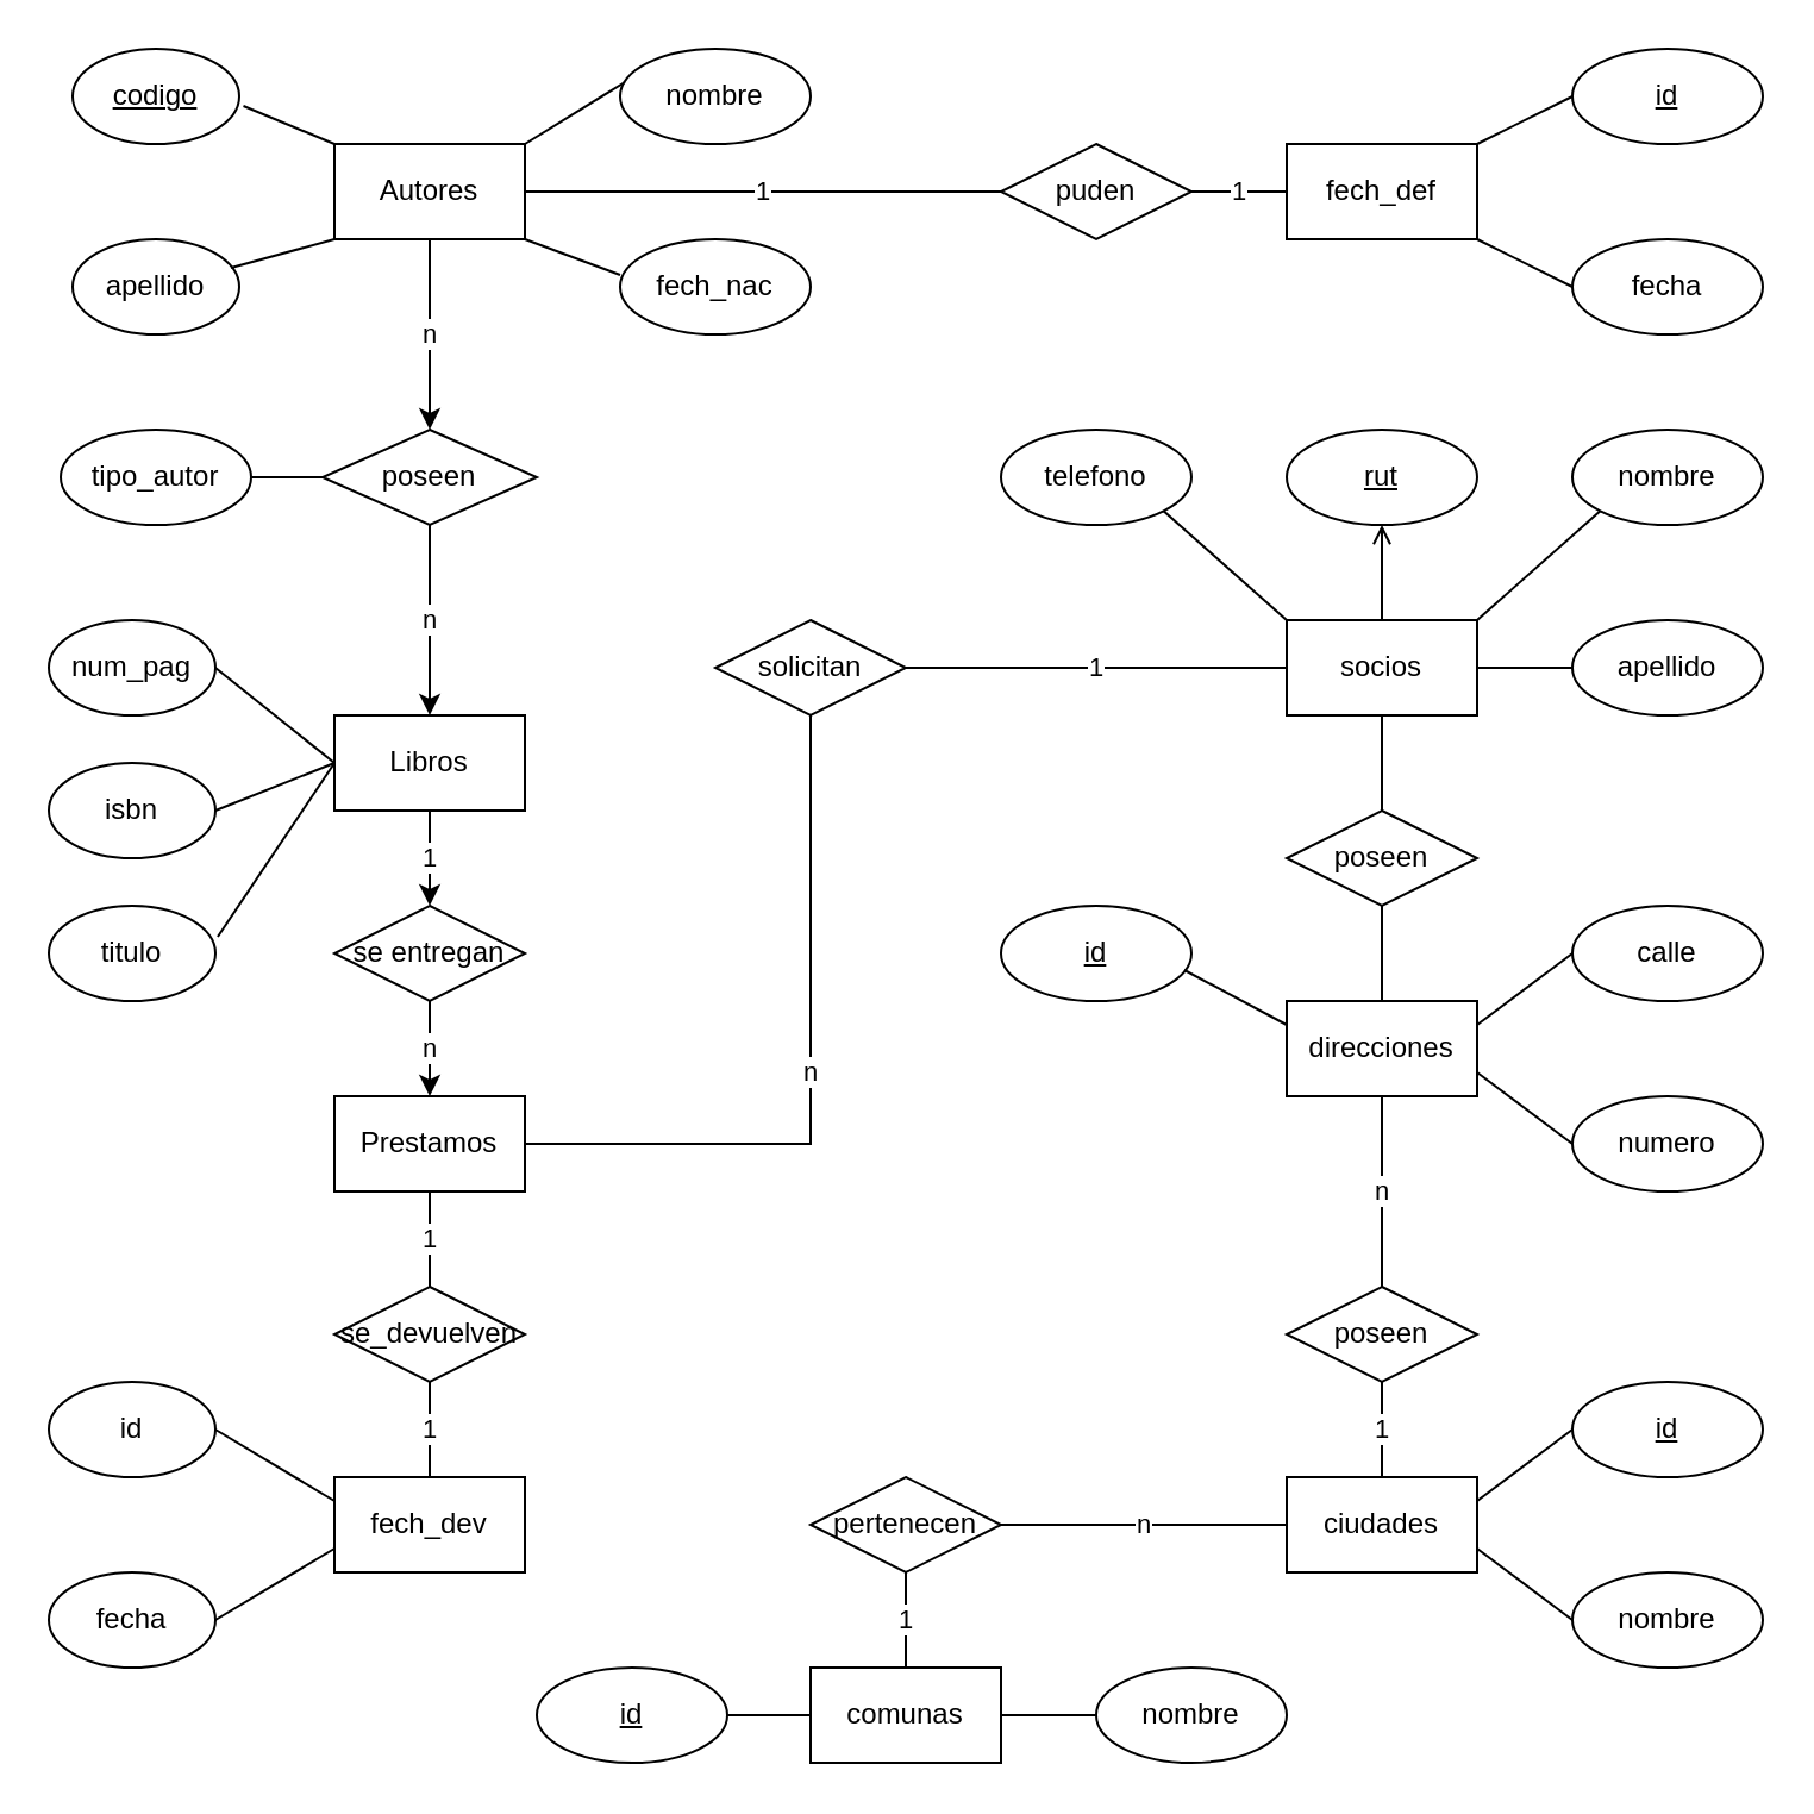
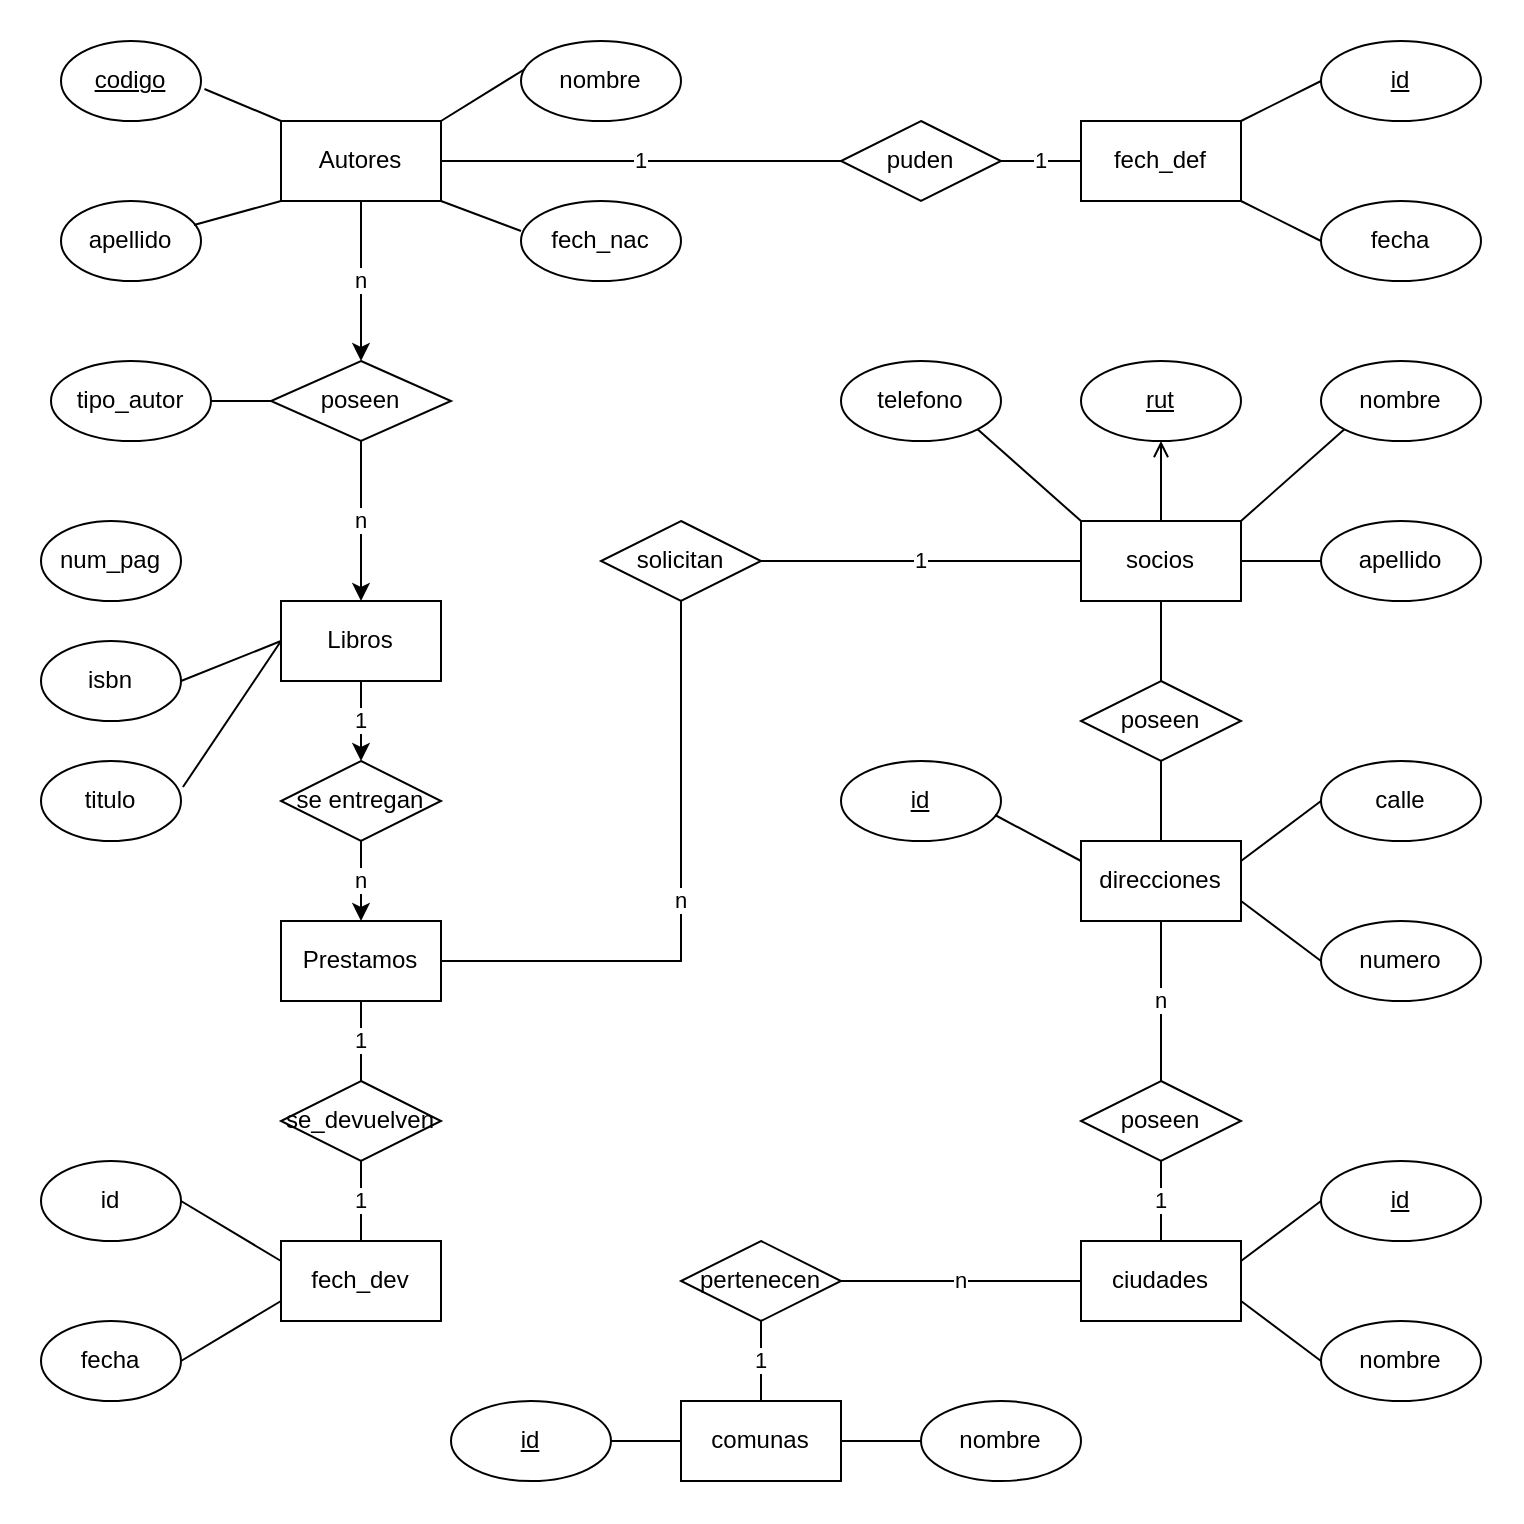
- <mxCell id="30" value="" style="endArrow=none;html=1;rounded=0;entryX=1;entryY=0.5;entryDx=0;entryDy=0;exitX=0;exitY=0.5;exitDx=0;exitDy=0;" edge="1" parent="1" source="12" target="23"><mxGeometry width="50" height="50" relative="1" as="geometry"><mxPoint x="160" y="260" as="sourcePoint" /><mxPoint x="210" y="210" as="targetPoint" /></mxGeometry></mxCell>
